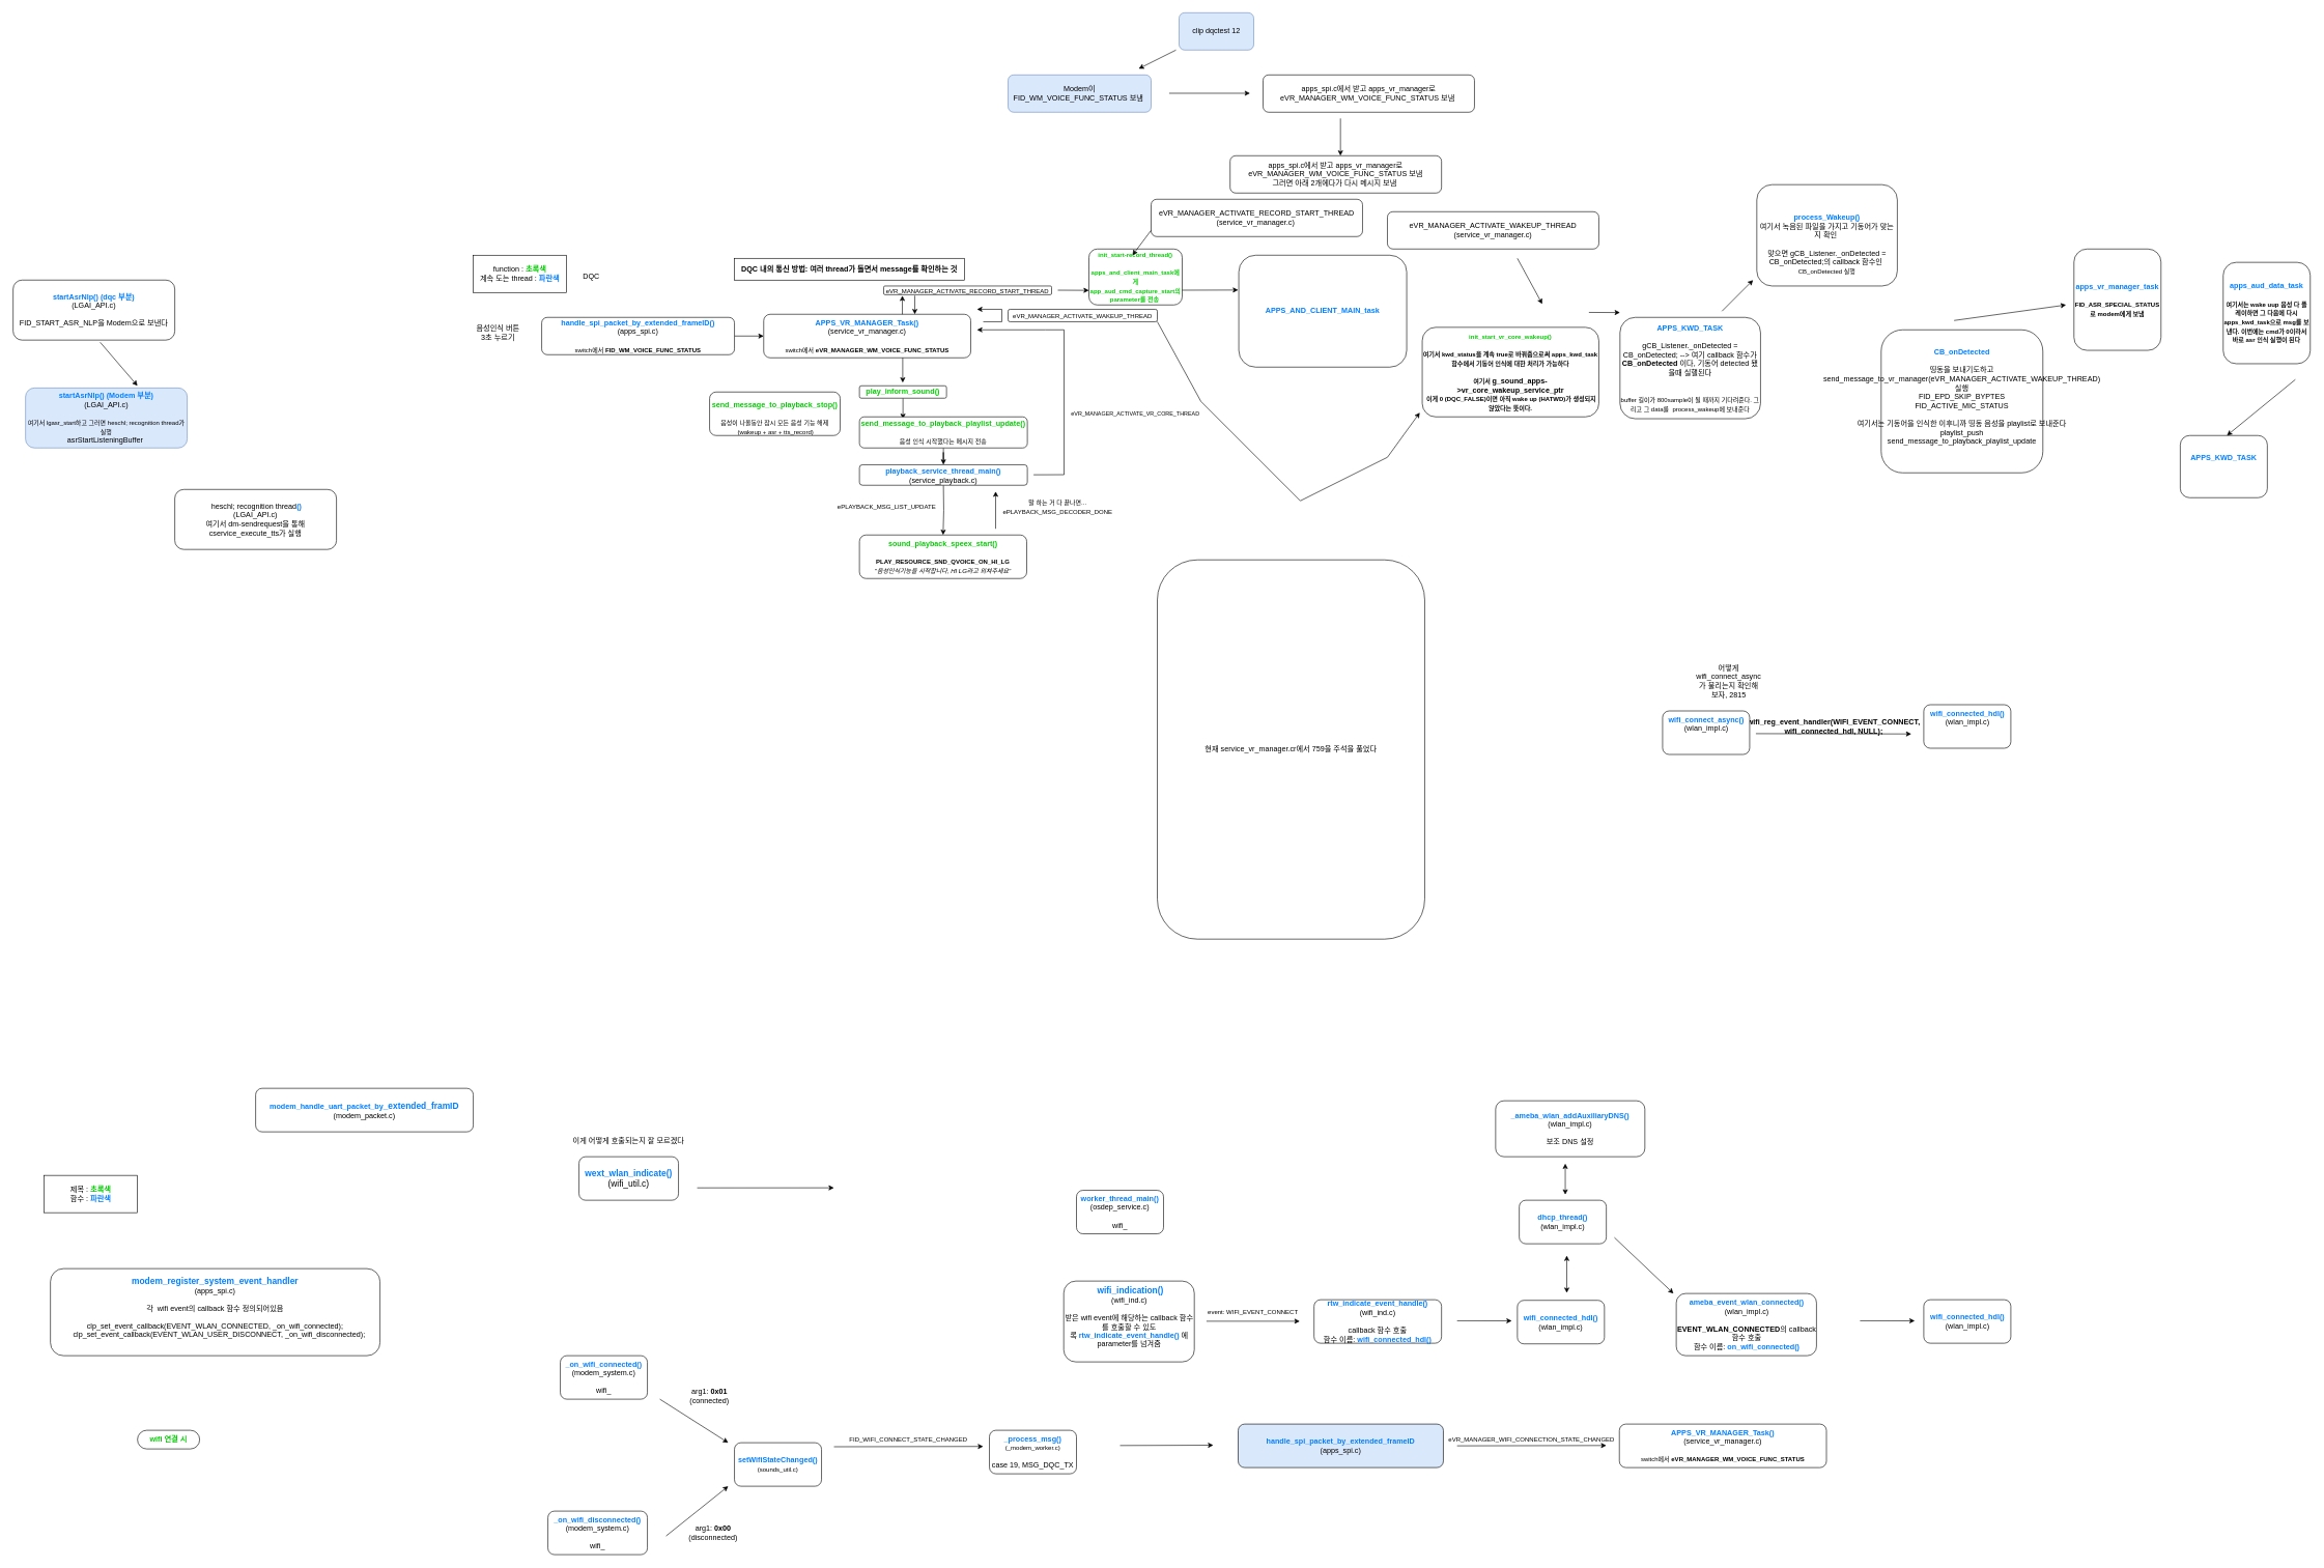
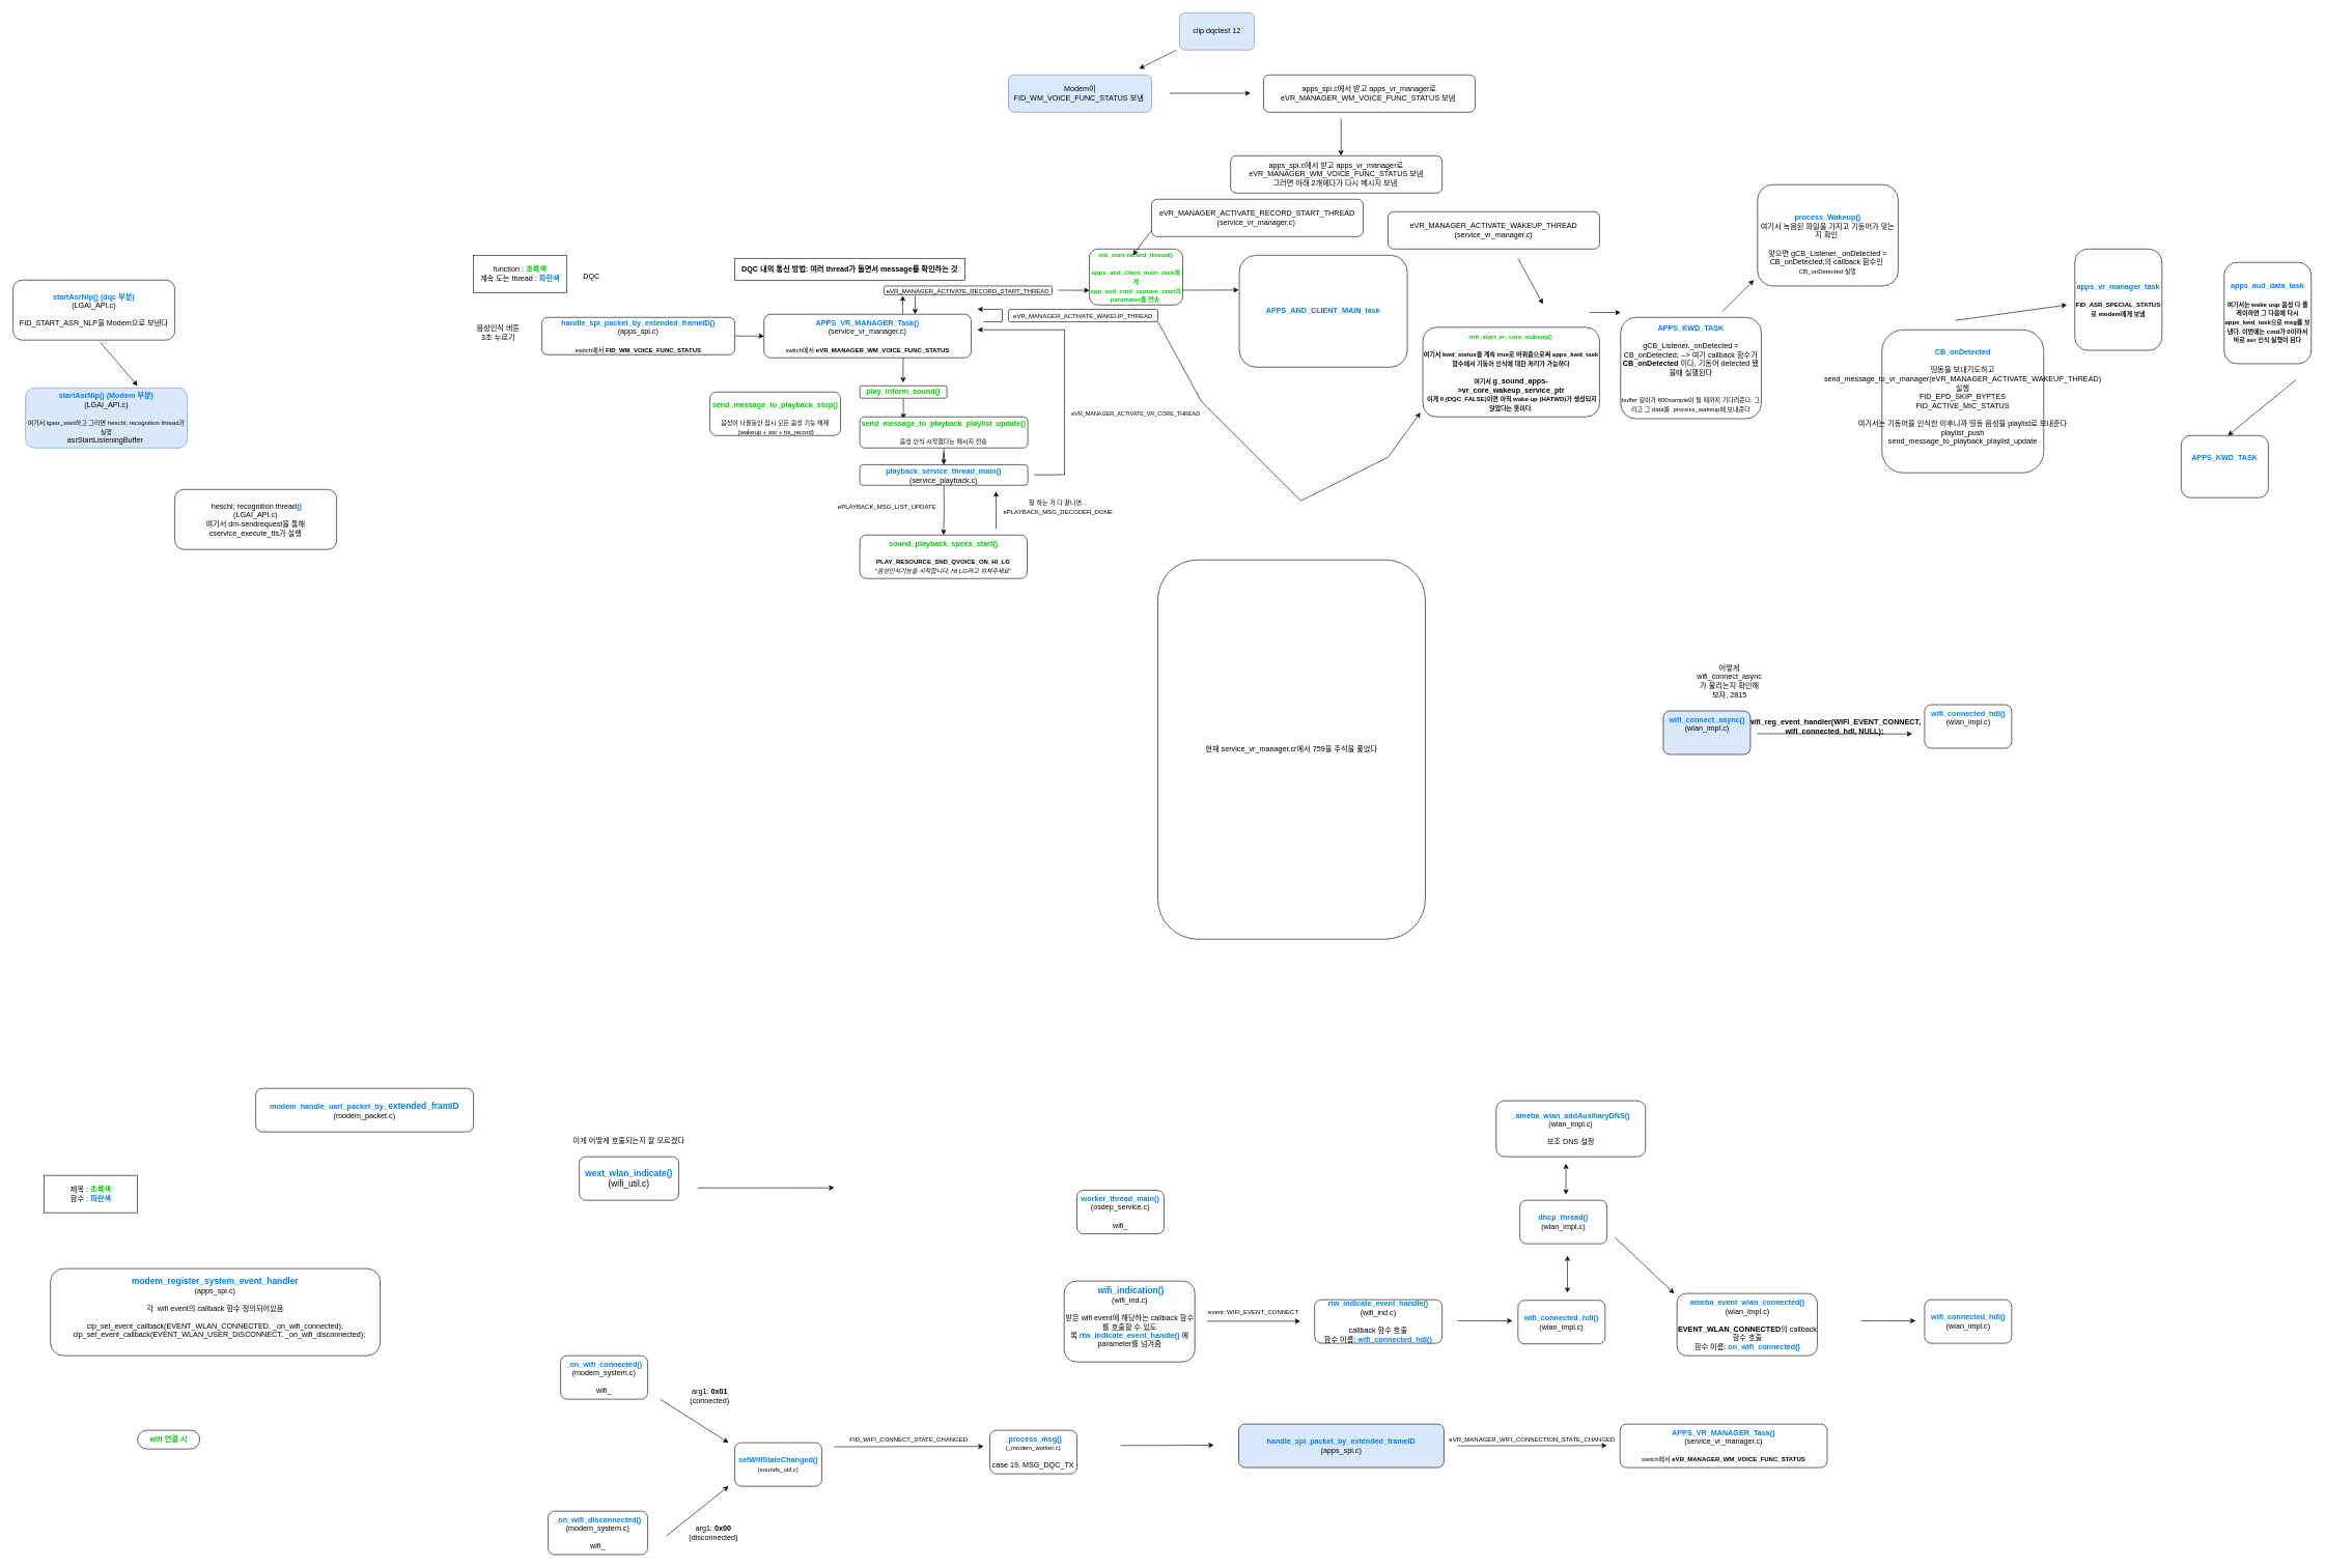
- <mxCell id="57" value="&lt;font style=&quot;&quot;&gt;&lt;font color=&quot;#007fff&quot;&gt;&lt;b&gt;wifi_connect_async()&lt;/b&gt;&lt;/font&gt;(wlan_impl.c)&lt;br&gt;&lt;br&gt;&lt;br&gt;&lt;/font&gt;" style="rounded=1;whiteSpace=wrap;html=1;" vertex="1" parent="1"><mxGeometry x="2672.5" y="1143" width="140" height="70" as="geometry" /></mxCell>
+ <mxCell id="57" value="&lt;font style=&quot;&quot;&gt;&lt;font color=&quot;#007fff&quot;&gt;&lt;b&gt;wifi_connect_async()&lt;/b&gt;&lt;/font&gt;(wlan_impl.c)&lt;br&gt;&lt;br&gt;&lt;br&gt;&lt;/font&gt;" style="rounded=1;whiteSpace=wrap;html=1;fillColor=#dae8fc;" vertex="1" parent="1"><mxGeometry x="2672.5" y="1143" width="140" height="70" as="geometry" /></mxCell>
